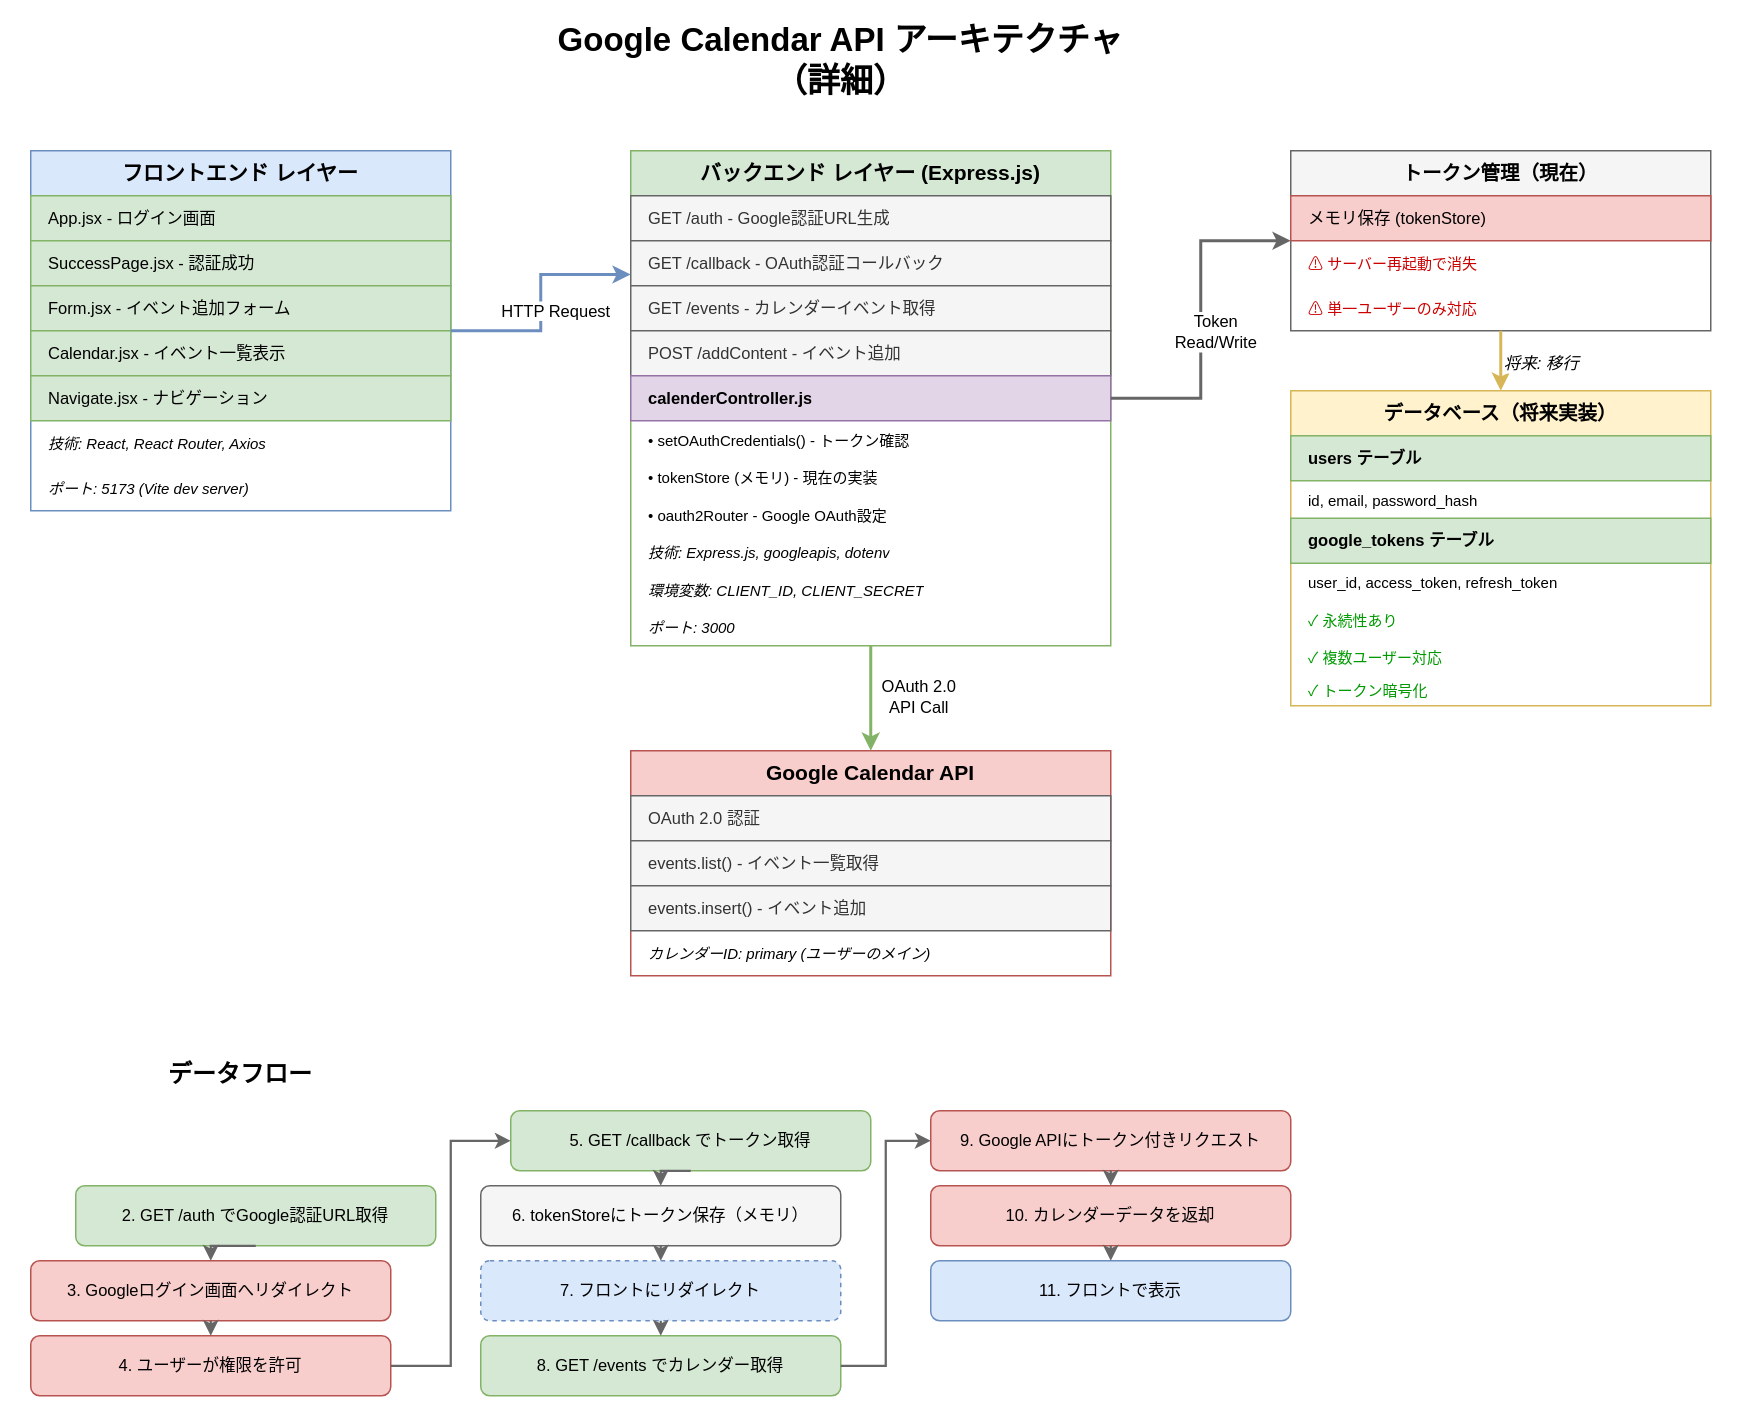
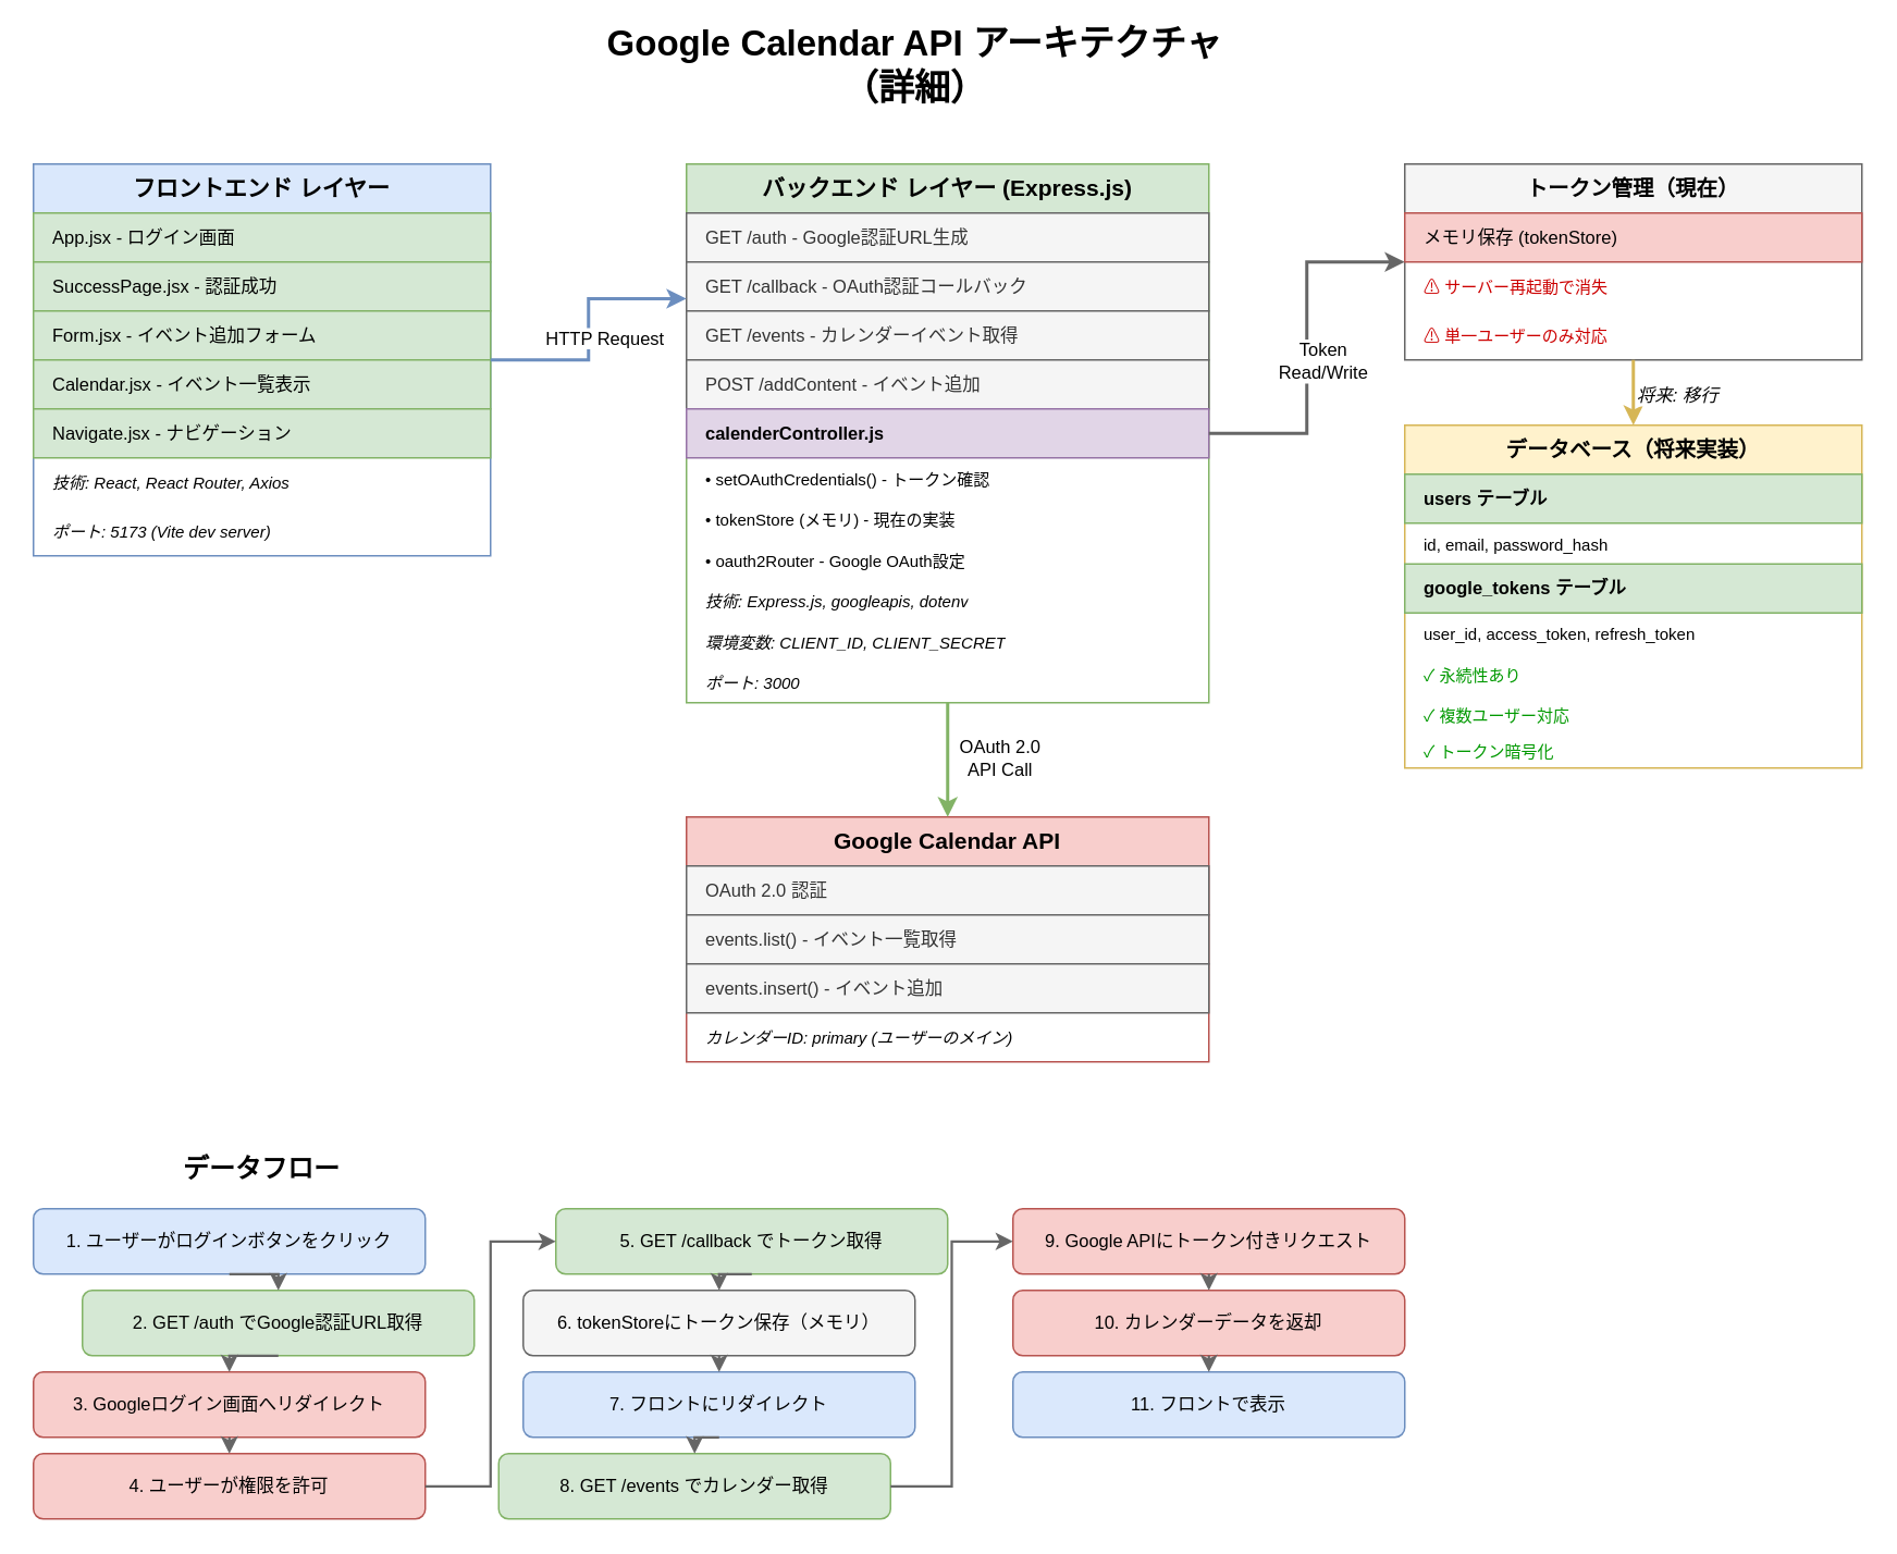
+ <mxCell id="41" value="1. ユーザーがログインボタンをクリック" style="rounded=1;whiteSpace=wrap;html=1;fillColor=#dae8fc;strokeColor=#6c8ebf;fontSize=11;" vertex="1" parent="1"><mxGeometry x="20" y="740" width="240" height="40" as="geometry" /></mxCell>
+ <mxCell id="60" style="edgeStyle=orthogonalEdgeStyle;rounded=0;orthogonalLoop=1;jettySize=auto;html=1;exitX=0.5;exitY=1;exitDx=0;exitDy=0;entryX=0.5;entryY=0;entryDx=0;entryDy=0;strokeWidth=1.5;strokeColor=#666666;" edge="1" parent="1" source="41" target="42"><mxGeometry relative="1" as="geometry" /></mxCell>
- <mxCell id="47" value="7. フロントにリダイレクト" style="rounded=1;whiteSpace=wrap;html=1;fillColor=#dae8fc;strokeColor=#6c8ebf;fontSize=11;dashed=1;" vertex="1" parent="1"><mxGeometry x="320" y="840" width="240" height="40" as="geometry" /></mxCell>
+ <mxCell id="47" value="7. フロントにリダイレクト" style="rounded=1;whiteSpace=wrap;html=1;fillColor=#dae8fc;strokeColor=#6c8ebf;fontSize=11;" vertex="1" parent="1"><mxGeometry x="320" y="840" width="240" height="40" as="geometry" /></mxCell>
- <mxCell id="48" value="8. GET /events でカレンダー取得" style="rounded=1;whiteSpace=wrap;html=1;fillColor=#d5e8d4;strokeColor=#82b366;fontSize=11;" vertex="1" parent="1"><mxGeometry x="320" y="890" width="240" height="40" as="geometry" /></mxCell>
+ <mxCell id="48" value="8. GET /events でカレンダー取得" style="rounded=1;whiteSpace=wrap;html=1;fillColor=#d5e8d4;strokeColor=#82b366;fontSize=11;" vertex="1" parent="1"><mxGeometry x="305" y="890" width="240" height="40" as="geometry" /></mxCell>
